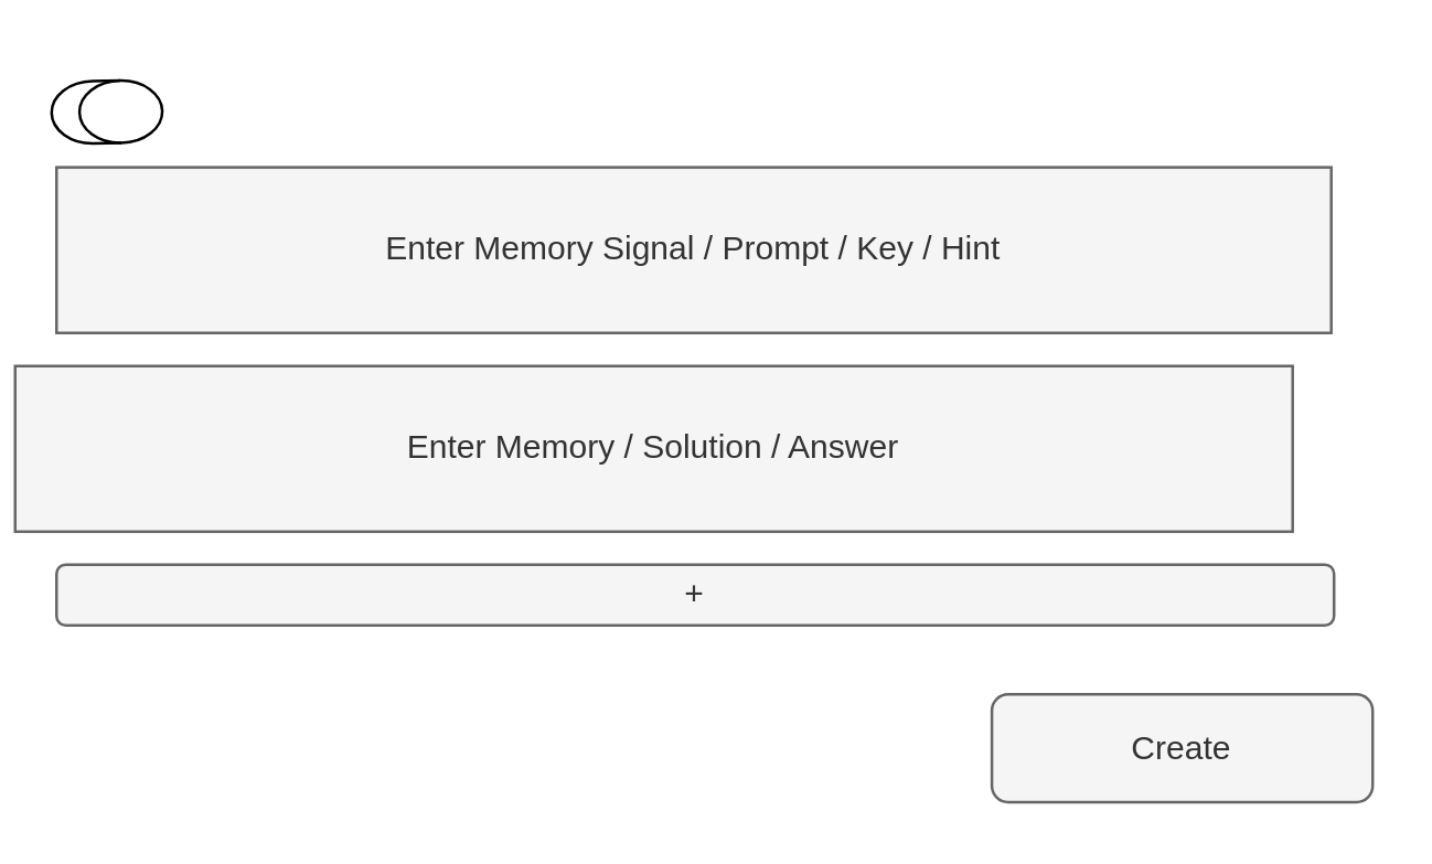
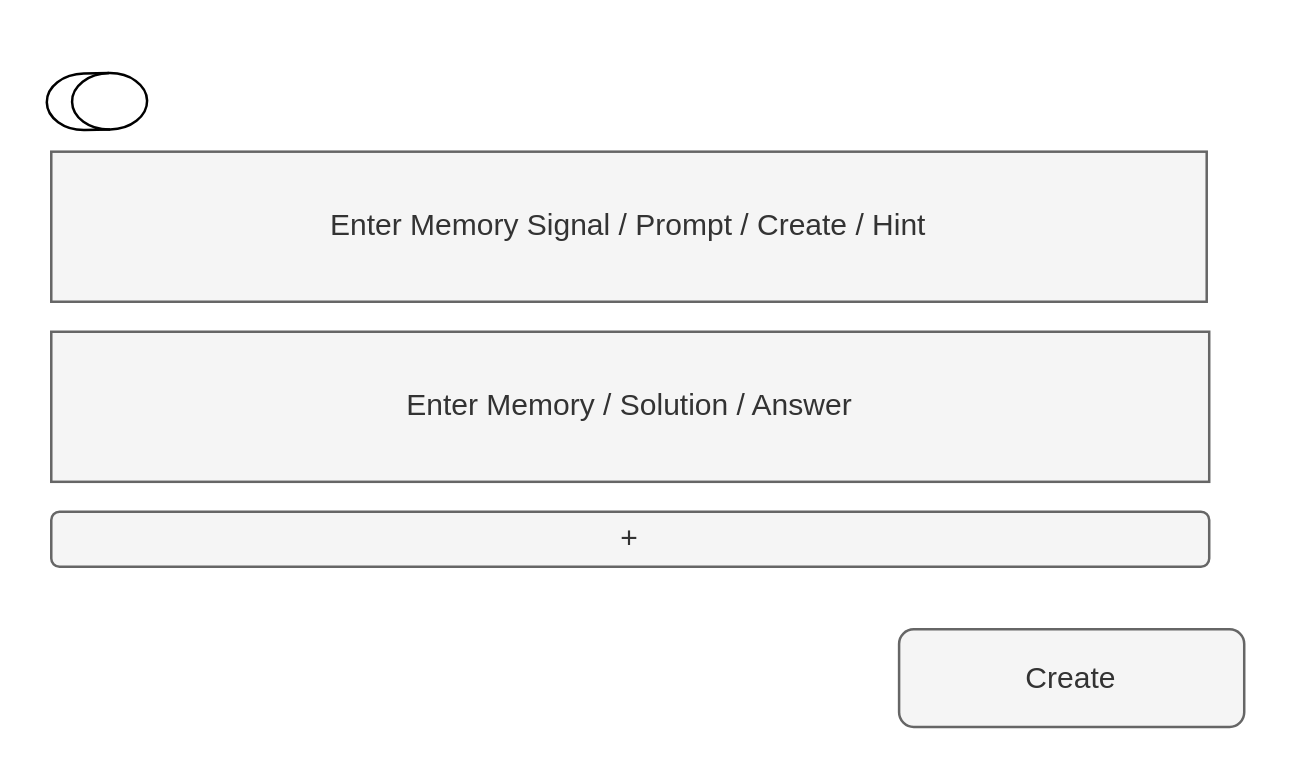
- <mxCell id="2" value="Enter Memory Signal / Prompt / Key / Hint" style="rounded=0;whiteSpace=wrap;html=1;fillColor=#f5f5f5;fontColor=#333333;strokeColor=#666666;" vertex="1" parent="1"><mxGeometry x="20" y="60.11" width="462" height="60" as="geometry" /></mxCell>
+ <mxCell id="2" value="Enter Memory Signal / Prompt / Create / Hint" style="rounded=0;whiteSpace=wrap;html=1;fillColor=#f5f5f5;fontColor=#333333;strokeColor=#666666;" vertex="1" parent="1"><mxGeometry x="20" y="60.11" width="462" height="60" as="geometry" /></mxCell>
- <mxCell id="3" value="Enter Memory / Solution / Answer" style="rounded=0;whiteSpace=wrap;html=1;fillColor=#f5f5f5;fontColor=#333333;strokeColor=#666666;" vertex="1" parent="1"><mxGeometry x="5" y="132.11" width="463" height="60" as="geometry" /></mxCell>
+ <mxCell id="3" value="Enter Memory / Solution / Answer" style="rounded=0;whiteSpace=wrap;html=1;fillColor=#f5f5f5;fontColor=#333333;strokeColor=#666666;" vertex="1" parent="1"><mxGeometry x="20" y="132.11" width="463" height="60" as="geometry" /></mxCell>
